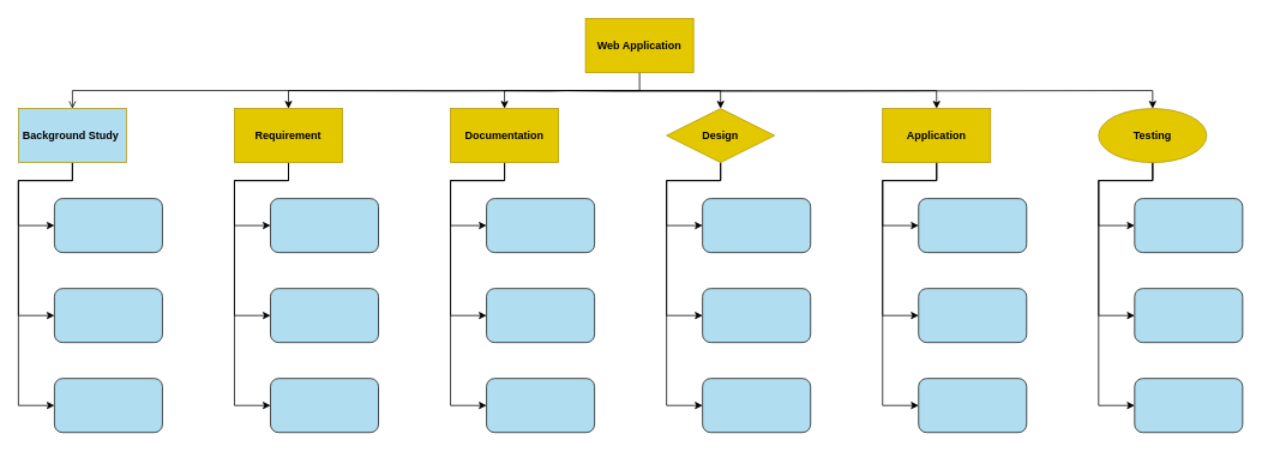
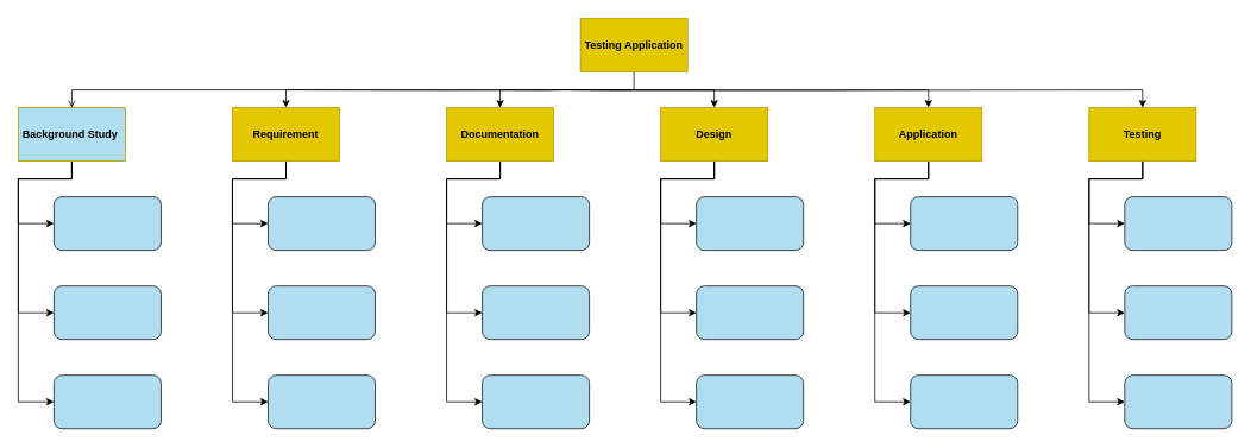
- <mxCell id="7" value="Web Application" style="rounded=0;whiteSpace=wrap;html=1;fillColor=#e3c800;fontColor=#000000;strokeColor=#B09500;fontStyle=1" vertex="1" parent="1"><mxGeometry x="650" y="20" width="120" height="60" as="geometry" /></mxCell>
+ <mxCell id="7" value="Testing Application" style="rounded=0;whiteSpace=wrap;html=1;fillColor=#e3c800;fontColor=#000000;strokeColor=#B09500;fontStyle=1" vertex="1" parent="1"><mxGeometry x="650" y="20" width="120" height="60" as="geometry" /></mxCell>
- <mxCell id="23" value="Design" style="rhombus;whiteSpace=wrap;html=1;fillColor=#e3c800;fontColor=#000000;strokeColor=#B09500;fontStyle=1;" vertex="1" parent="1"><mxGeometry x="740" y="120" width="120" height="60" as="geometry" /></mxCell>
+ <mxCell id="23" value="Design" style="rounded=0;whiteSpace=wrap;html=1;fillColor=#e3c800;fontColor=#000000;strokeColor=#B09500;fontStyle=1" vertex="1" parent="1"><mxGeometry x="740" y="120" width="120" height="60" as="geometry" /></mxCell>
- <mxCell id="31" value="Testing" style="ellipse;whiteSpace=wrap;html=1;fillColor=#e3c800;fontColor=#000000;strokeColor=#B09500;fontStyle=1;" vertex="1" parent="1"><mxGeometry x="1220" y="120" width="120" height="60" as="geometry" /></mxCell>
+ <mxCell id="31" value="Testing" style="rounded=0;whiteSpace=wrap;html=1;fillColor=#e3c800;fontColor=#000000;strokeColor=#B09500;fontStyle=1" vertex="1" parent="1"><mxGeometry x="1220" y="120" width="120" height="60" as="geometry" /></mxCell>
